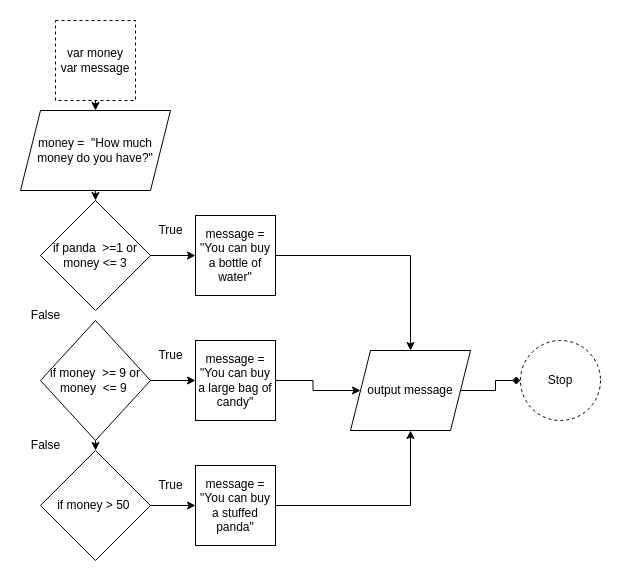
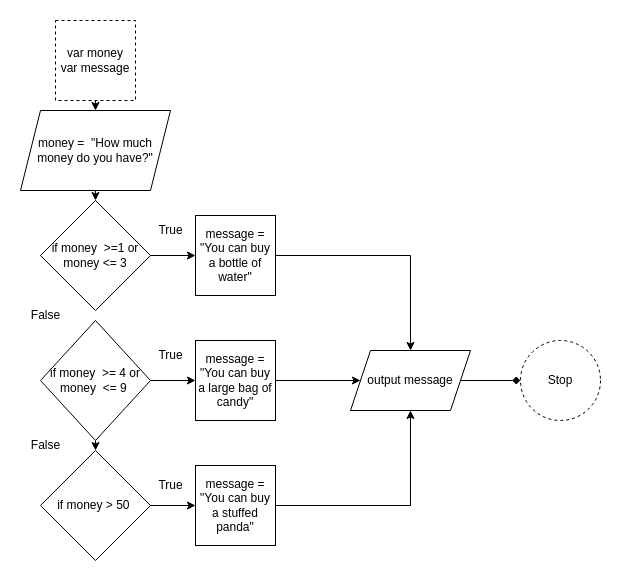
- <mxCell id="5" value="if panda&amp;nbsp; &amp;gt;=1 or money &amp;lt;= 3" style="rhombus;whiteSpace=wrap;html=1;fillColor=none;" vertex="1" parent="1"><mxGeometry x="40" y="200" width="110" height="110" as="geometry" /></mxCell>
+ <mxCell id="5" value="if money&amp;nbsp; &amp;gt;=1 or money &amp;lt;= 3" style="rhombus;whiteSpace=wrap;html=1;fillColor=none;" vertex="1" parent="1"><mxGeometry x="40" y="200" width="110" height="110" as="geometry" /></mxCell>
- <mxCell id="10" value="if money&amp;nbsp; &amp;gt;= 9 or money&amp;nbsp; &amp;lt;= 9&amp;nbsp;" style="rhombus;whiteSpace=wrap;html=1;fillColor=none;" vertex="1" parent="1"><mxGeometry x="40" y="320" width="110" height="120" as="geometry" /></mxCell>
+ <mxCell id="10" value="if money&amp;nbsp; &amp;gt;= 4 or money&amp;nbsp; &amp;lt;= 9&amp;nbsp;" style="rhombus;whiteSpace=wrap;html=1;fillColor=none;" vertex="1" parent="1"><mxGeometry x="40" y="320" width="110" height="120" as="geometry" /></mxCell>
- <mxCell id="20" value="output message" style="shape=parallelogram;perimeter=parallelogramPerimeter;whiteSpace=wrap;html=1;fixedSize=1;fillColor=none;" vertex="1" parent="1"><mxGeometry x="350" y="350" width="120" height="80" as="geometry" /></mxCell>
+ <mxCell id="20" value="output message" style="shape=parallelogram;perimeter=parallelogramPerimeter;whiteSpace=wrap;html=1;fixedSize=1;fillColor=none;" vertex="1" parent="1"><mxGeometry x="350" y="350" width="120" height="60" as="geometry" /></mxCell>
